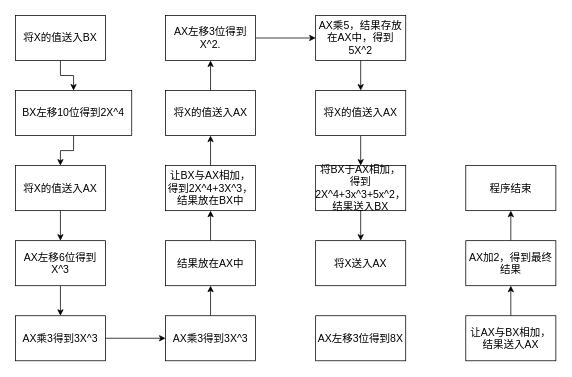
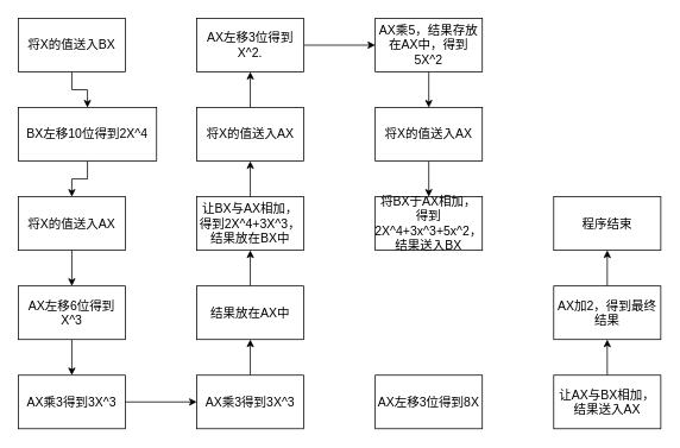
- <mxCell id="26" value="" style="edgeStyle=orthogonalEdgeStyle;rounded=0;orthogonalLoop=1;jettySize=auto;html=1;" edge="1" parent="1" source="27" target="28"><mxGeometry relative="1" as="geometry" /></mxCell>
- <mxCell id="28" value="&lt;span style=&quot;font-size: 14px&quot;&gt;将X送入AX&lt;/span&gt;" style="rounded=0;whiteSpace=wrap;html=1;" vertex="1" parent="1"><mxGeometry x="420" y="320" width="120" height="60" as="geometry" /></mxCell>
